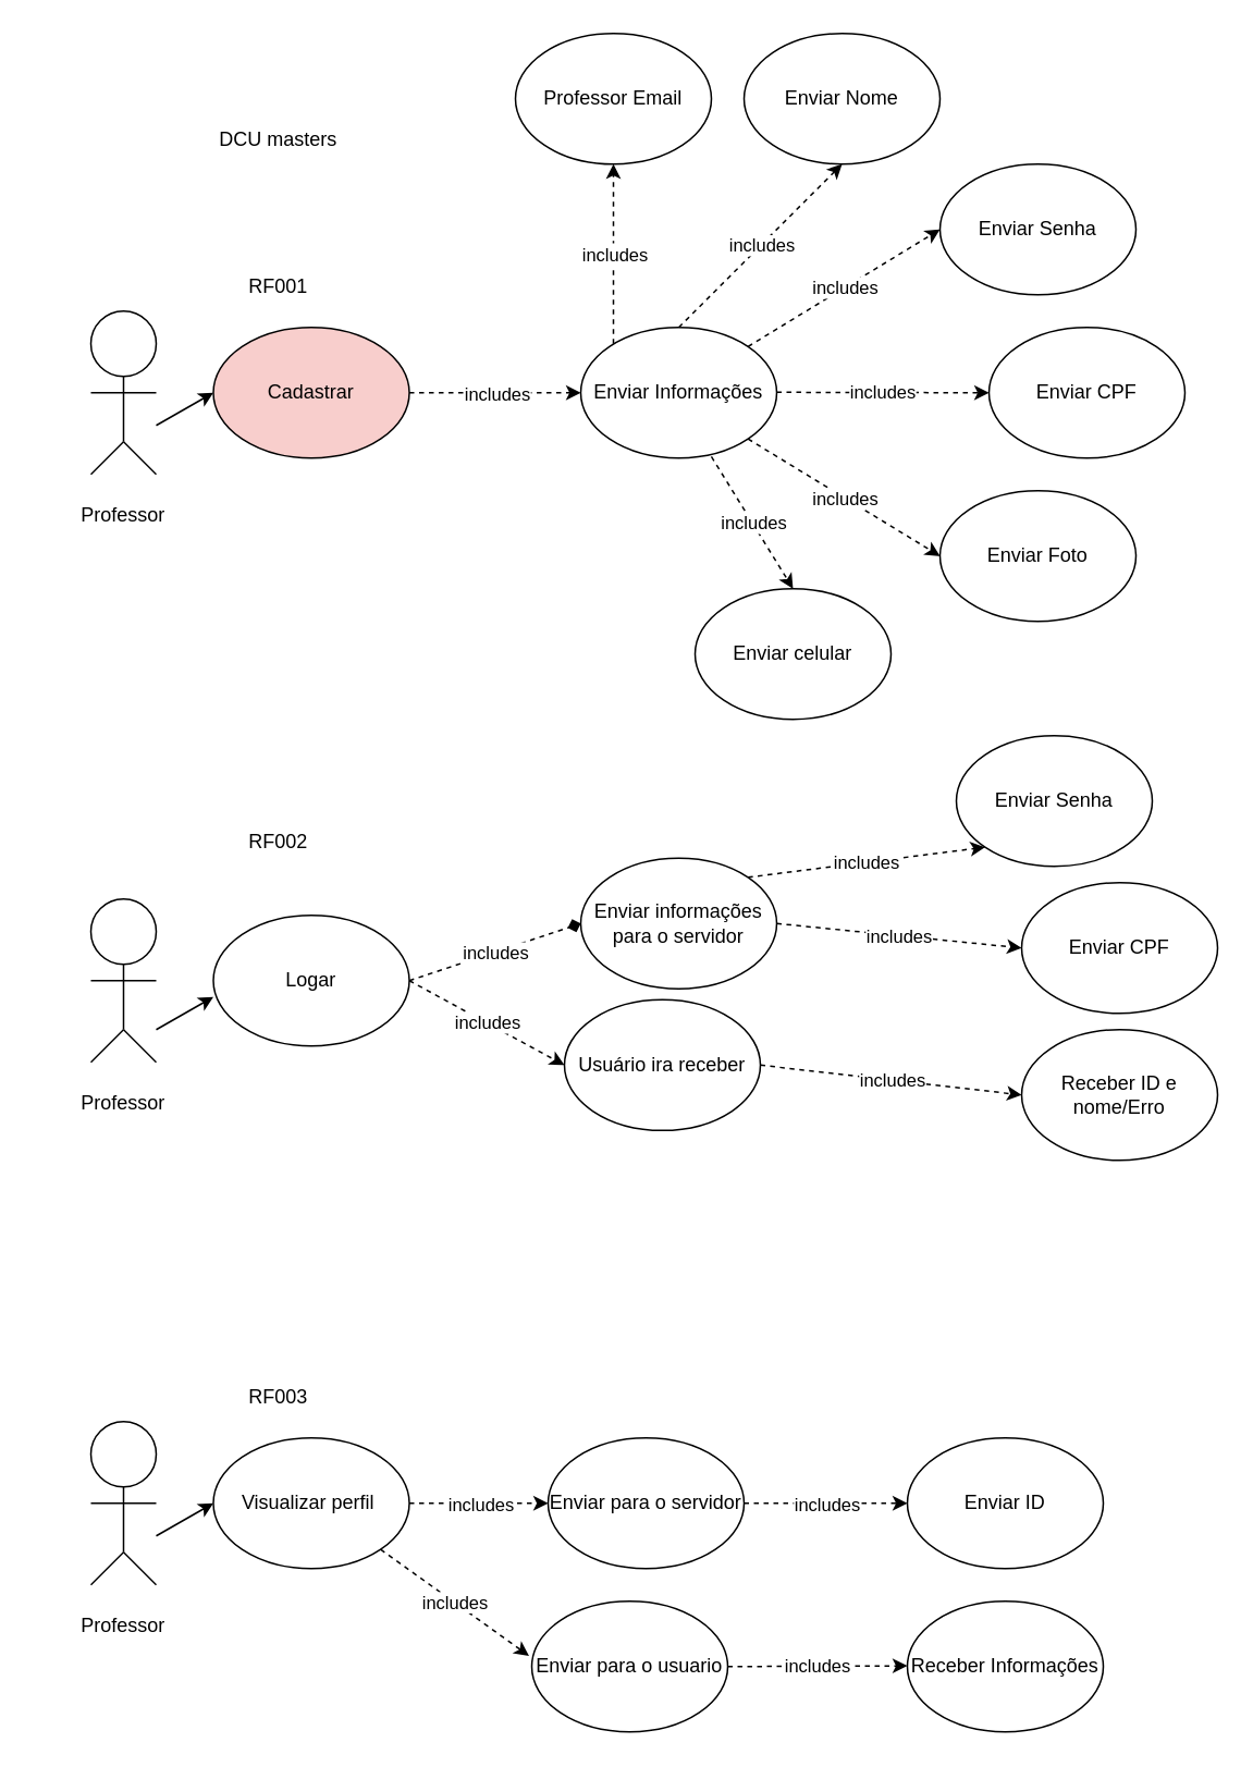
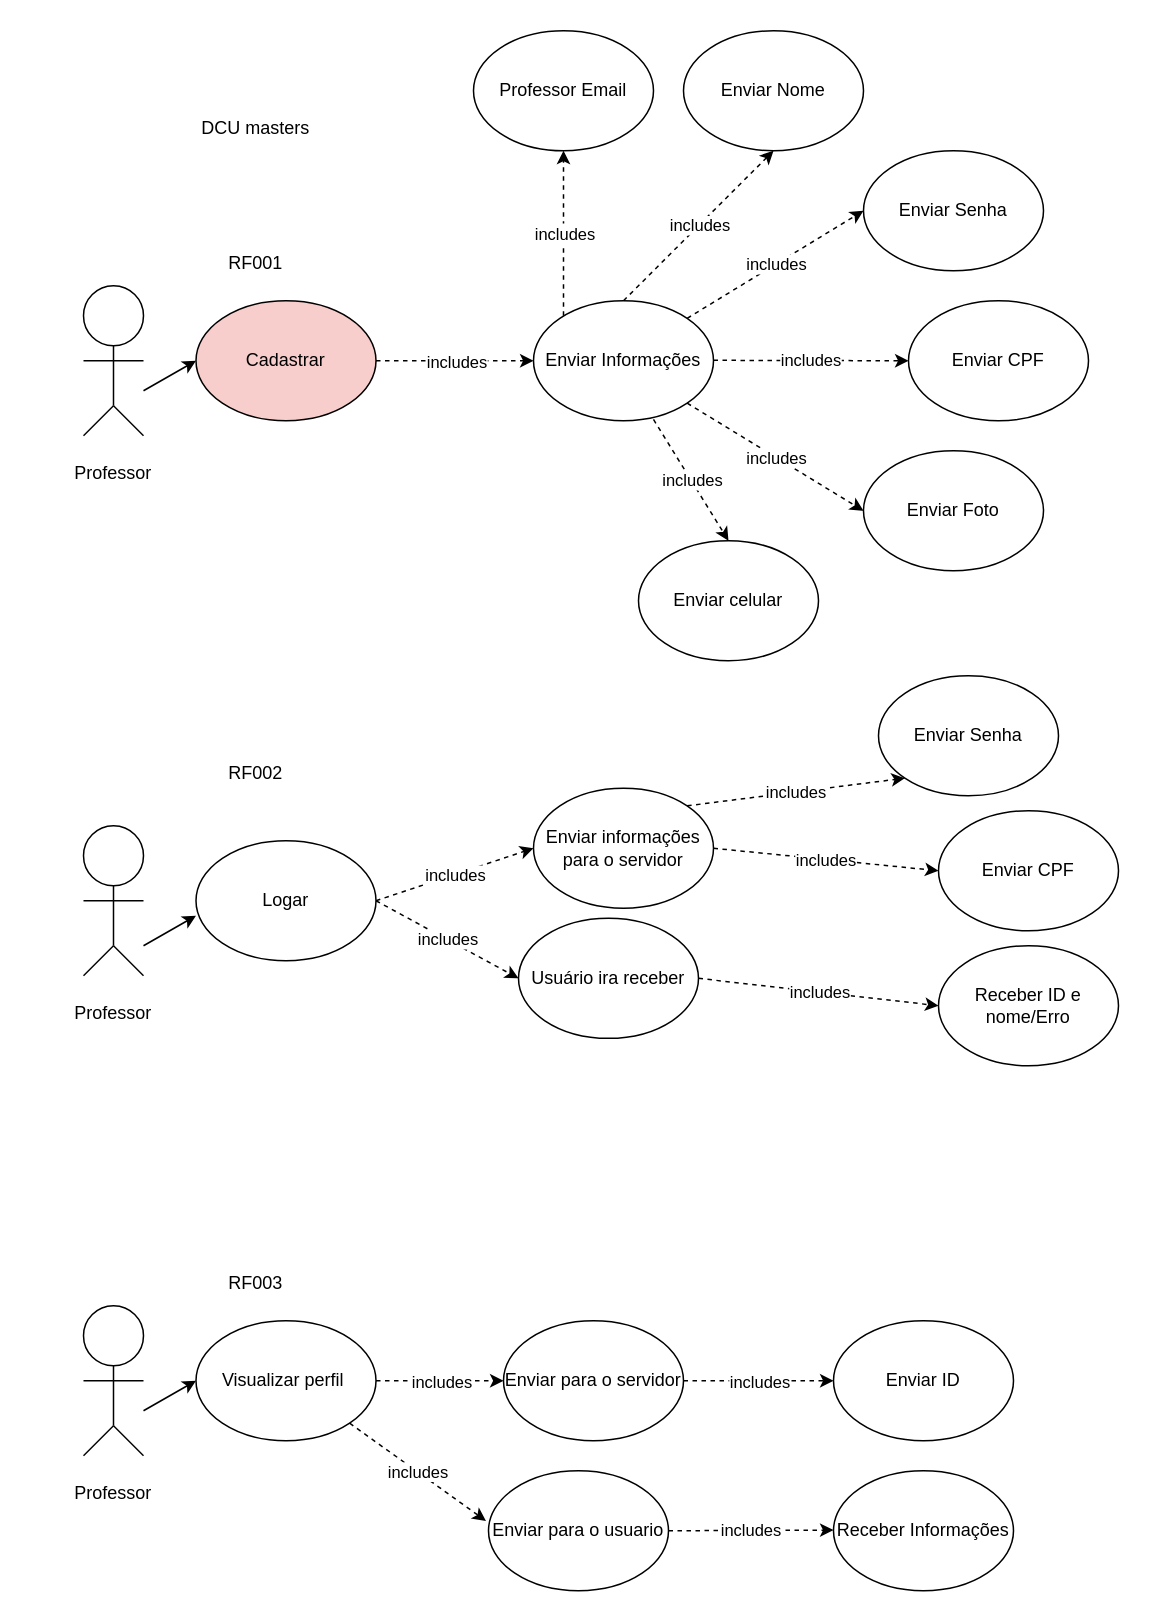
- <mxCell id="41" value="i" style="endArrow=diamond;html=1;rounded=0;dashed=1;exitX=1;exitY=0.5;exitDx=0;exitDy=0;entryX=0;entryY=0.5;entryDx=0;entryDy=0;" parent="1" source="9" target="40" edge="1"><mxGeometry relative="1" as="geometry"><mxPoint x="265" y="604" as="sourcePoint" /><mxPoint x="345" y="604" as="targetPoint" /></mxGeometry></mxCell>
+ <mxCell id="41" value="i" style="endArrow=classic;html=1;rounded=0;dashed=1;exitX=1;exitY=0.5;exitDx=0;exitDy=0;entryX=0;entryY=0.5;entryDx=0;entryDy=0;" parent="1" source="9" target="40" edge="1"><mxGeometry relative="1" as="geometry"><mxPoint x="265" y="604" as="sourcePoint" /><mxPoint x="345" y="604" as="targetPoint" /></mxGeometry></mxCell>
